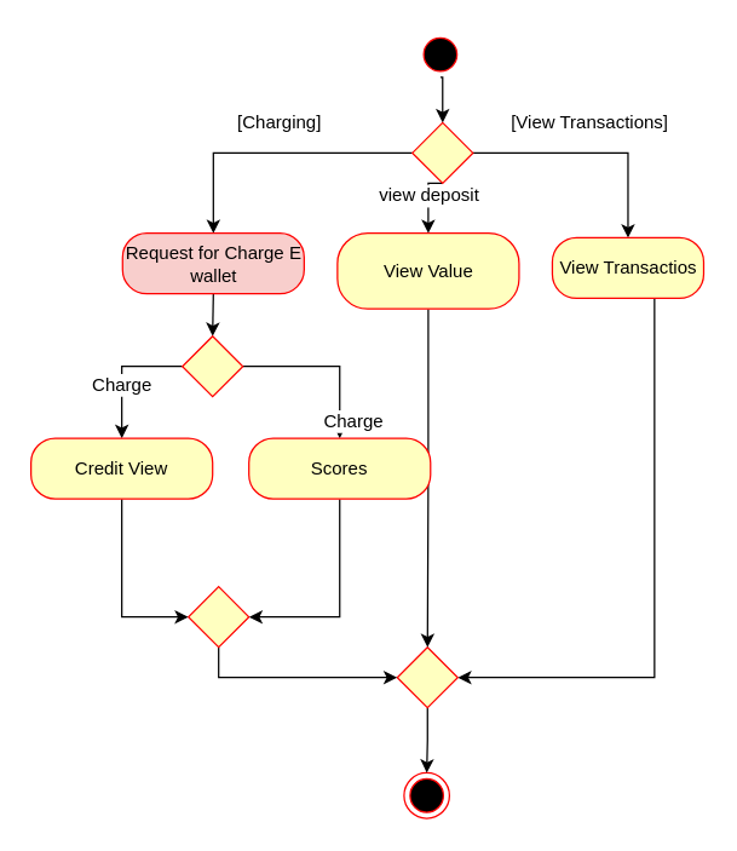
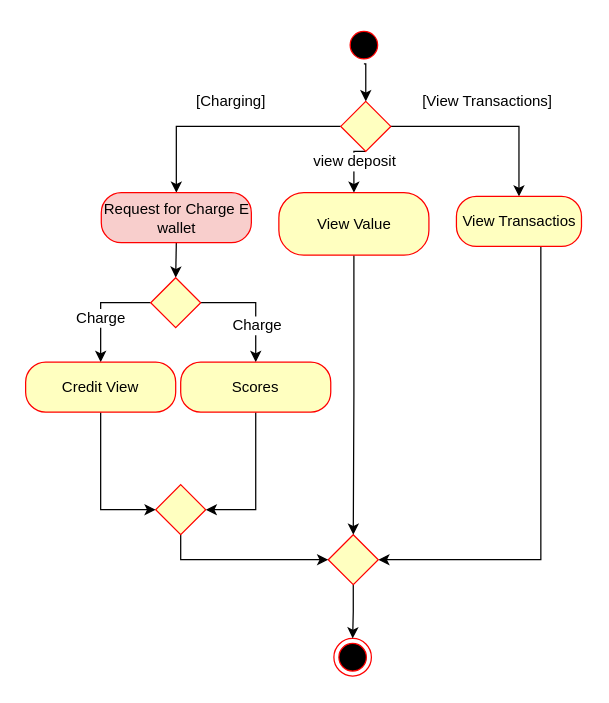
- <mxCell id="26" value="Scores" style="rounded=1;whiteSpace=wrap;html=1;arcSize=40;fontColor=#000000;fillColor=#ffffc0;strokeColor=#ff0000;" vertex="1" parent="1"><mxGeometry x="164" y="289" width="120" height="40" as="geometry" /></mxCell>
+ <mxCell id="26" value="Scores" style="rounded=1;whiteSpace=wrap;html=1;arcSize=40;fontColor=#000000;fillColor=#ffffc0;strokeColor=#ff0000;" vertex="1" parent="1"><mxGeometry x="144" y="289" width="120" height="40" as="geometry" /></mxCell>
